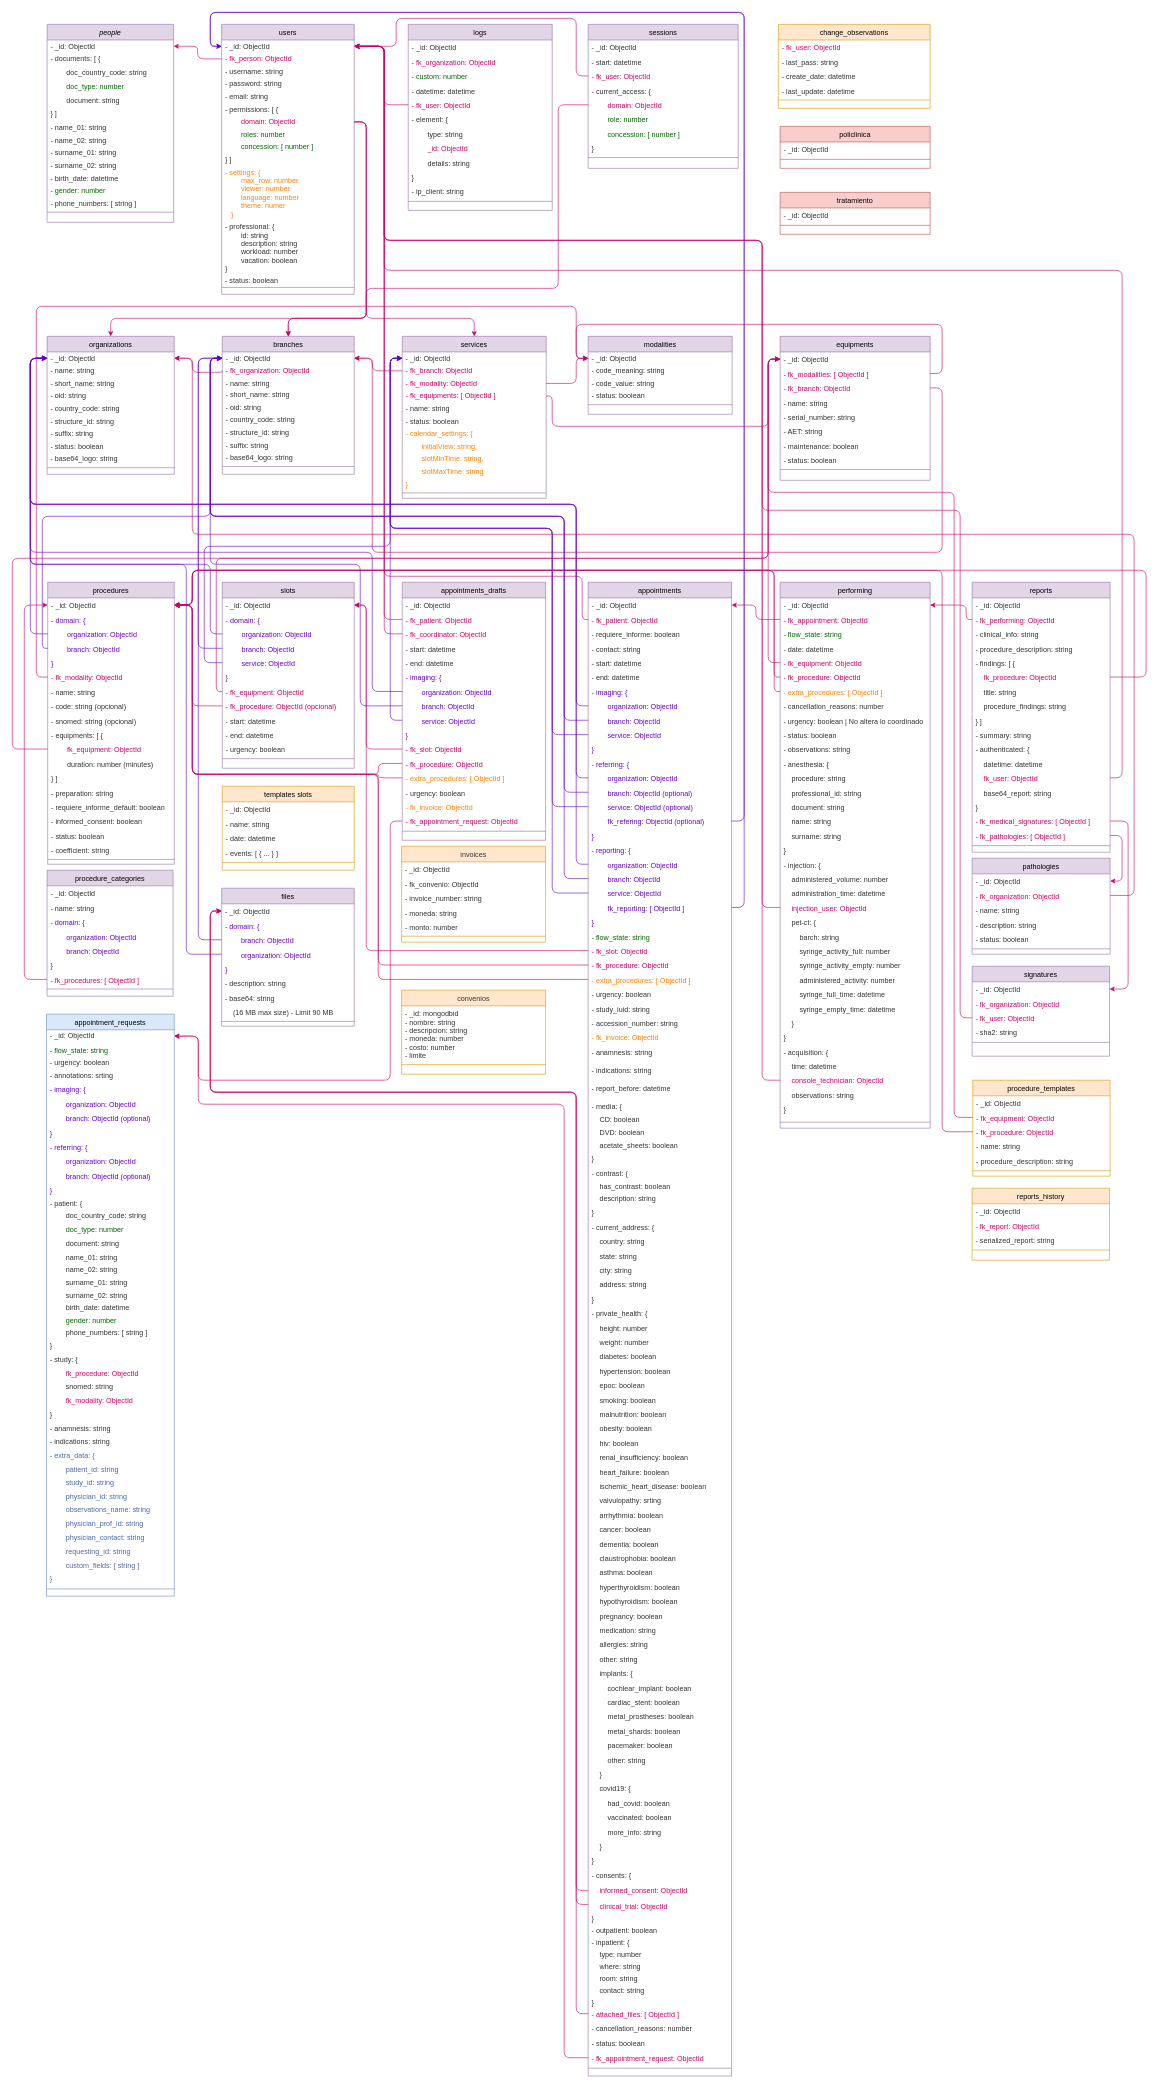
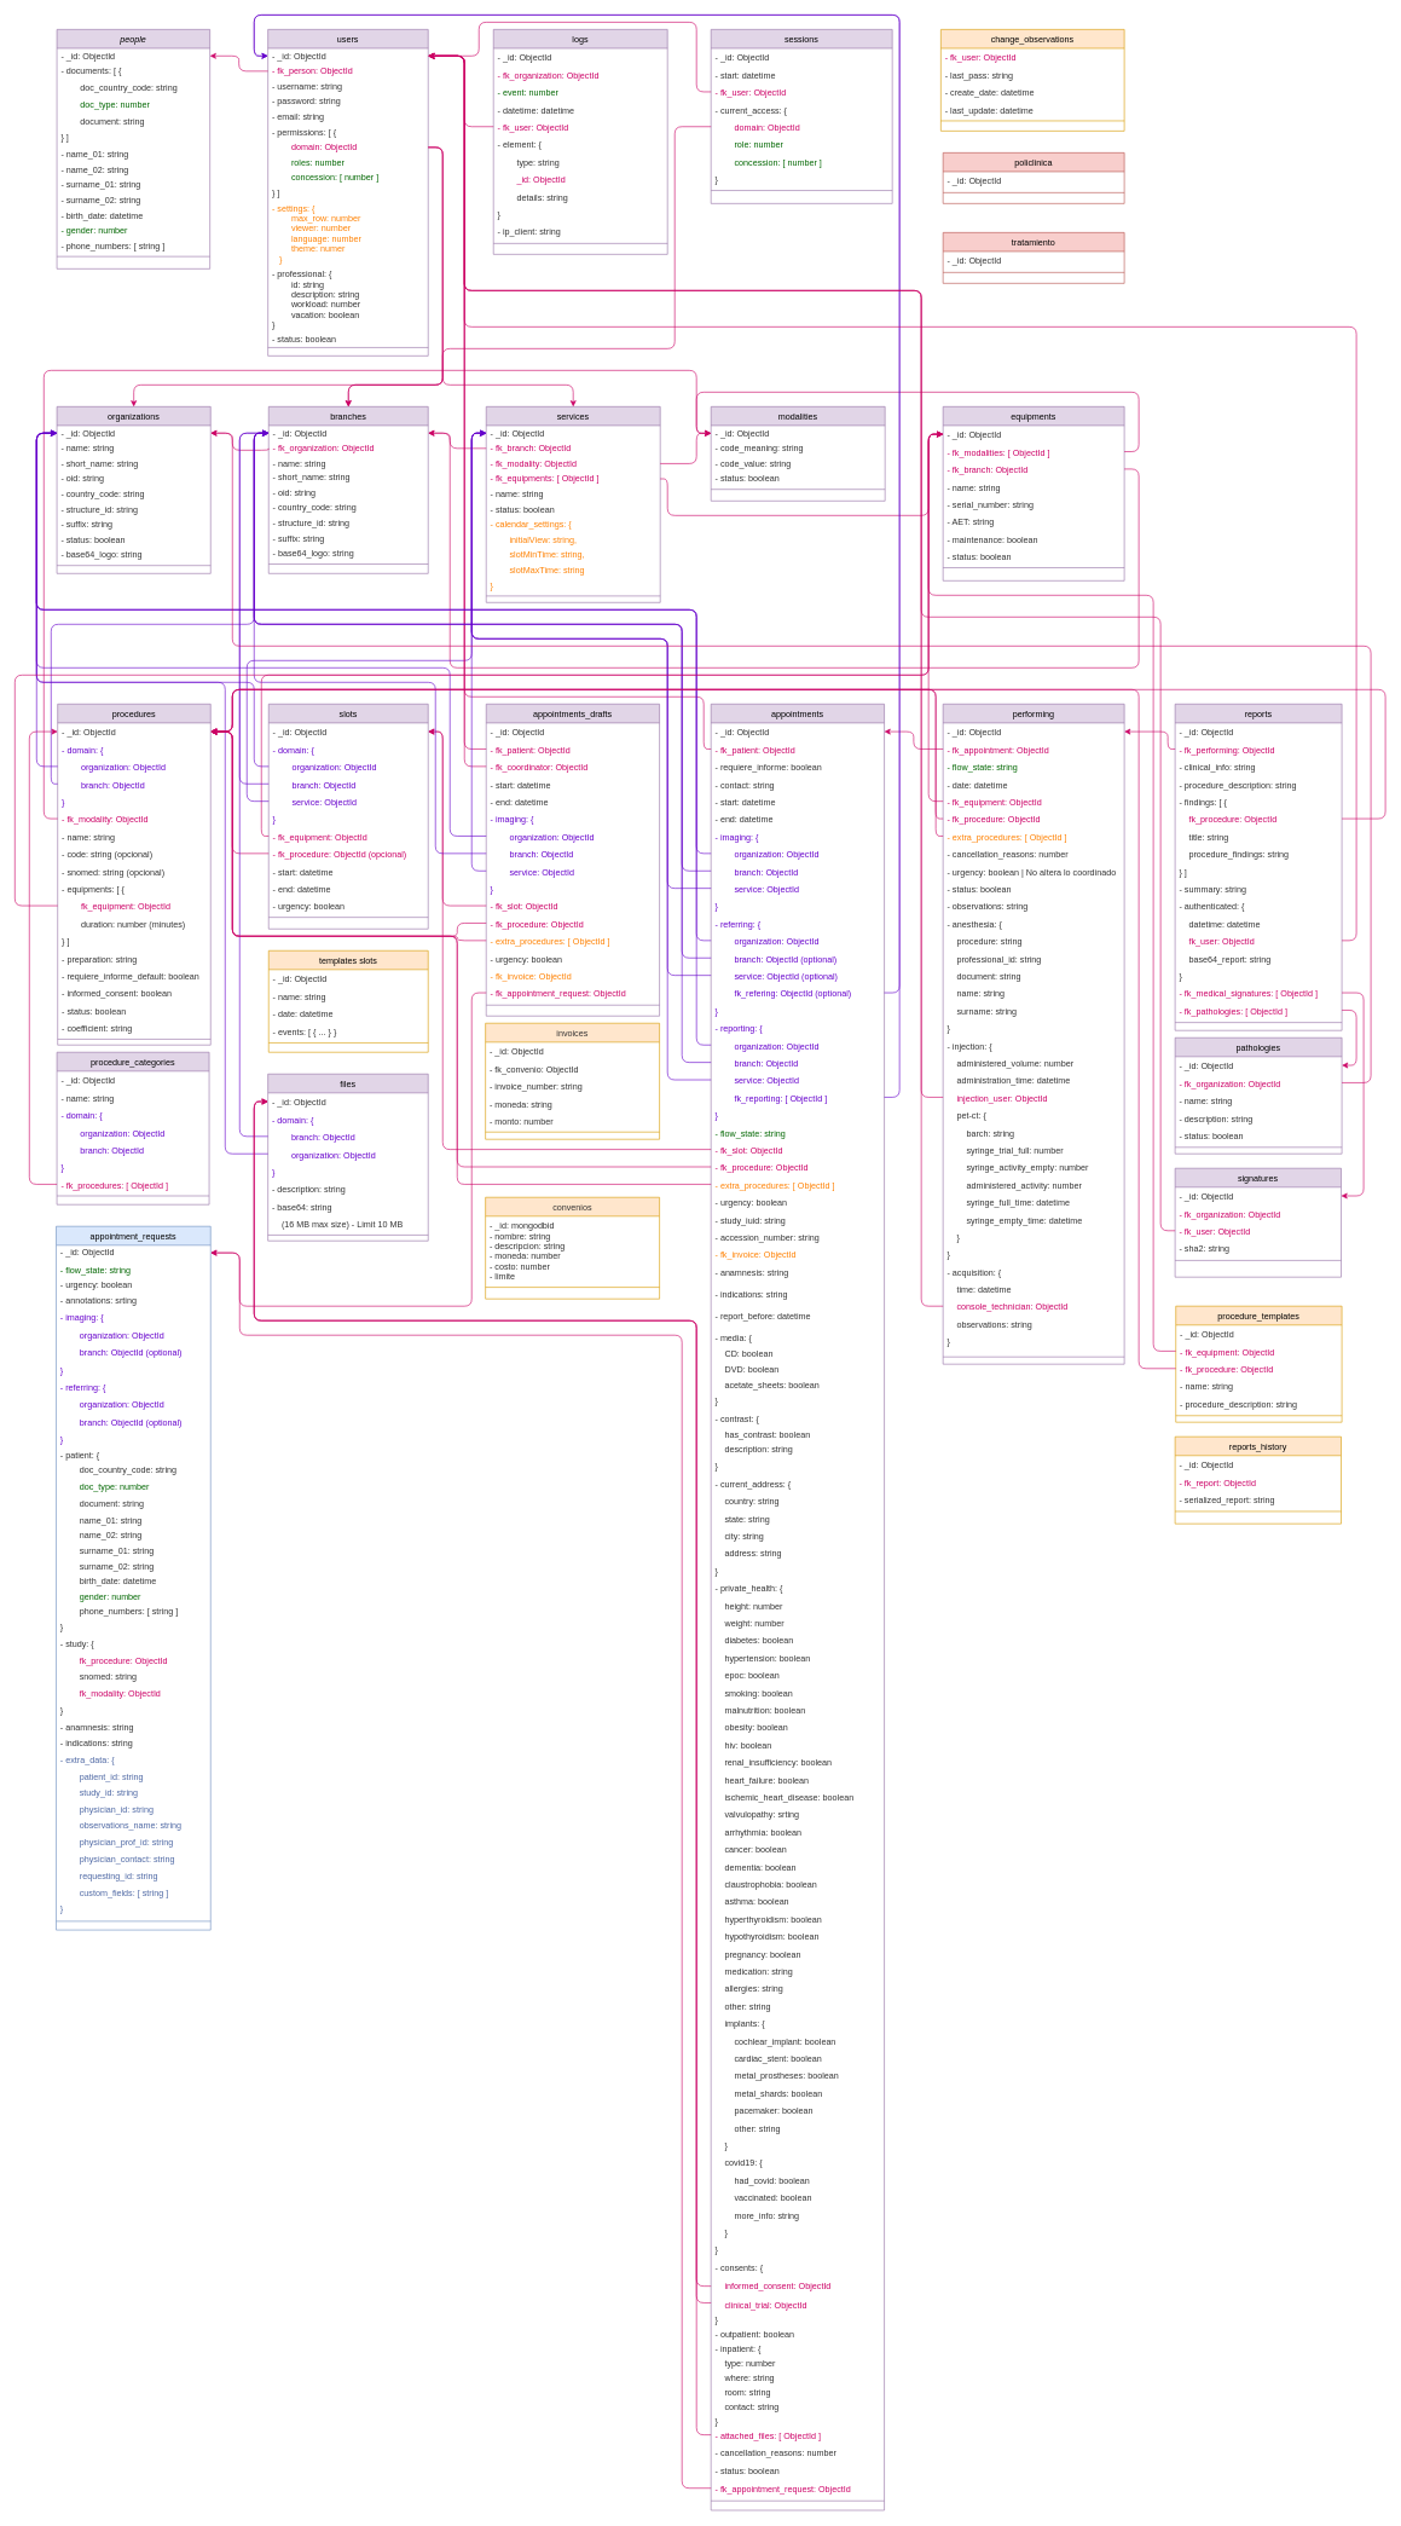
- <mxCell id="324" value="- custom: number" style="text;align=left;verticalAlign=top;spacingLeft=4;spacingRight=4;overflow=hidden;rotatable=0;points=[[0,0.5],[1,0.5]];portConstraint=eastwest;fontColor=#006600;" parent="321" vertex="1"><mxGeometry y="74" width="240" height="24" as="geometry" /></mxCell>
+ <mxCell id="324" value="- event: number" style="text;align=left;verticalAlign=top;spacingLeft=4;spacingRight=4;overflow=hidden;rotatable=0;points=[[0,0.5],[1,0.5]];portConstraint=eastwest;fontColor=#006600;" parent="321" vertex="1"><mxGeometry y="74" width="240" height="24" as="geometry" /></mxCell>
- <mxCell id="247" value="        syringe_activity_full: number" style="text;align=left;verticalAlign=top;spacingLeft=4;spacingRight=4;overflow=hidden;rotatable=0;points=[[0,0.5],[1,0.5]];portConstraint=eastwest;fontColor=#333333;" parent="222" vertex="1"><mxGeometry y="602" width="250" height="24" as="geometry" /></mxCell>
+ <mxCell id="247" value="        syringe_trial_full: number" style="text;align=left;verticalAlign=top;spacingLeft=4;spacingRight=4;overflow=hidden;rotatable=0;points=[[0,0.5],[1,0.5]];portConstraint=eastwest;fontColor=#333333;" parent="222" vertex="1"><mxGeometry y="602" width="250" height="24" as="geometry" /></mxCell>
- <mxCell id="281" value="      (16 MB max size) - Limit 90 MB" style="text;align=left;verticalAlign=top;spacingLeft=4;spacingRight=4;overflow=hidden;rotatable=0;points=[[0,0.5],[1,0.5]];portConstraint=eastwest;fontColor=#333333;" parent="273" vertex="1"><mxGeometry y="194" width="221" height="24" as="geometry" /></mxCell>
+ <mxCell id="281" value="      (16 MB max size) - Limit 10 MB" style="text;align=left;verticalAlign=top;spacingLeft=4;spacingRight=4;overflow=hidden;rotatable=0;points=[[0,0.5],[1,0.5]];portConstraint=eastwest;fontColor=#333333;" parent="273" vertex="1"><mxGeometry y="194" width="221" height="24" as="geometry" /></mxCell>
